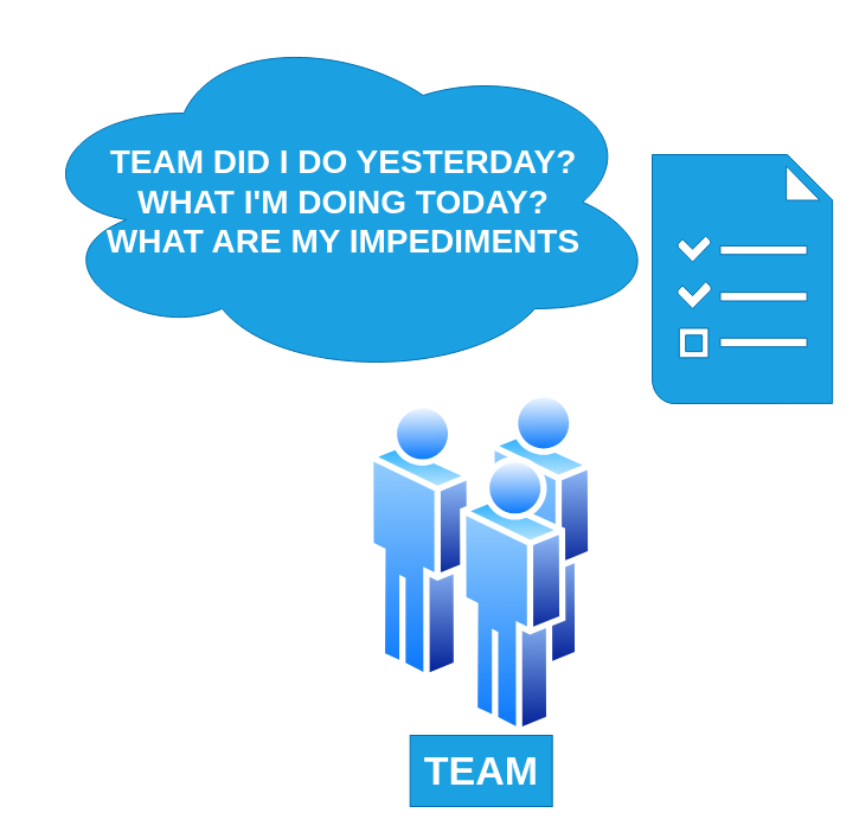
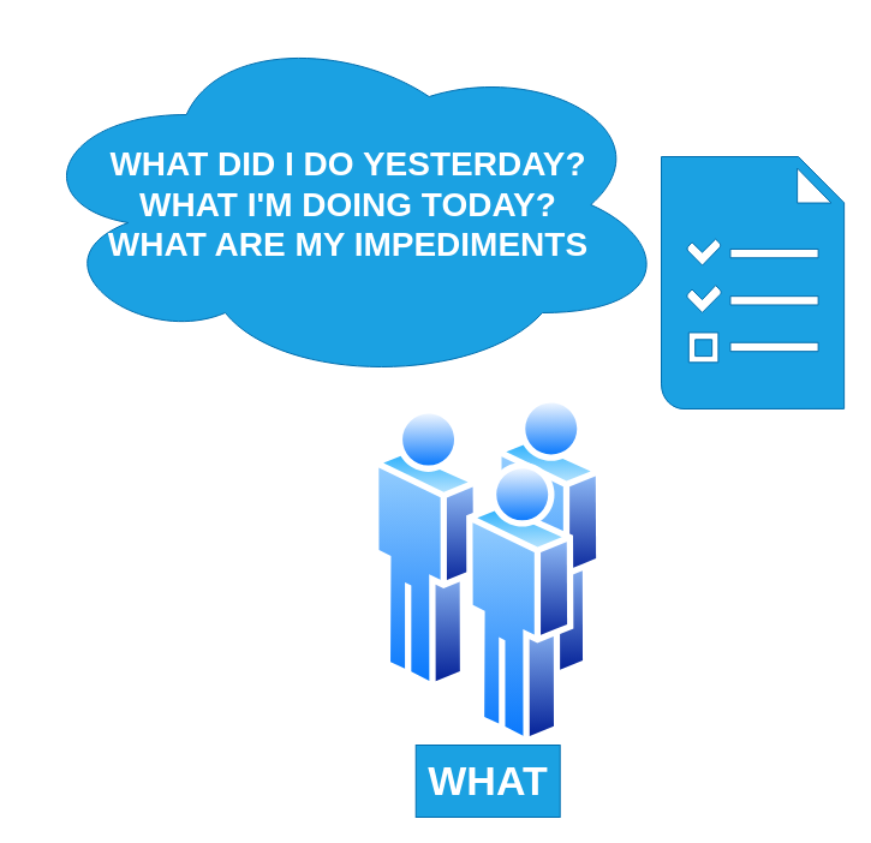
- <mxCell id="4" value="&lt;font style=&quot;font-size: 28px;&quot;&gt;&lt;b&gt;&lt;span style=&quot;&quot;&gt;TEAM DID I DO YESTERDAY?&lt;/span&gt;&lt;br style=&quot;&quot;&gt;&lt;span style=&quot;&quot;&gt;WHAT I'M DOING TODAY?&lt;/span&gt;&lt;br style=&quot;&quot;&gt;&lt;span style=&quot;&quot;&gt;WHAT ARE MY IMPEDIMENTS&lt;/span&gt;&lt;/b&gt;&lt;/font&gt;" style="ellipse;shape=cloud;whiteSpace=wrap;html=1;fillColor=#1ba1e2;strokeColor=#006EAF;fontColor=#ffffff;" parent="1" vertex="1"><mxGeometry y="20" width="538.64" height="300" as="geometry" x="20" /></mxCell>
+ <mxCell id="4" value="&lt;font style=&quot;font-size: 28px;&quot;&gt;&lt;b&gt;&lt;span style=&quot;&quot;&gt;WHAT DID I DO YESTERDAY?&lt;/span&gt;&lt;br style=&quot;&quot;&gt;&lt;span style=&quot;&quot;&gt;WHAT I'M DOING TODAY?&lt;/span&gt;&lt;br style=&quot;&quot;&gt;&lt;span style=&quot;&quot;&gt;WHAT ARE MY IMPEDIMENTS&lt;/span&gt;&lt;/b&gt;&lt;/font&gt;" style="ellipse;shape=cloud;whiteSpace=wrap;html=1;fillColor=#1ba1e2;strokeColor=#006EAF;fontColor=#ffffff;" parent="1" vertex="1"><mxGeometry y="20" width="538.64" height="300" as="geometry" x="20" /></mxCell>
- <mxCell id="5" value="TEAM" style="rounded=0;whiteSpace=wrap;html=1;fillColor=#1ba1e2;fontColor=#ffffff;strokeColor=#006EAF;fontSize=34;fontStyle=1" vertex="1" parent="1"><mxGeometry x="345.7" y="620" width="120" height="60" as="geometry" /></mxCell>
+ <mxCell id="5" value="WHAT" style="rounded=0;whiteSpace=wrap;html=1;fillColor=#1ba1e2;fontColor=#ffffff;strokeColor=#006EAF;fontSize=34;fontStyle=1" vertex="1" parent="1"><mxGeometry x="345.7" y="620" width="120" height="60" as="geometry" /></mxCell>
